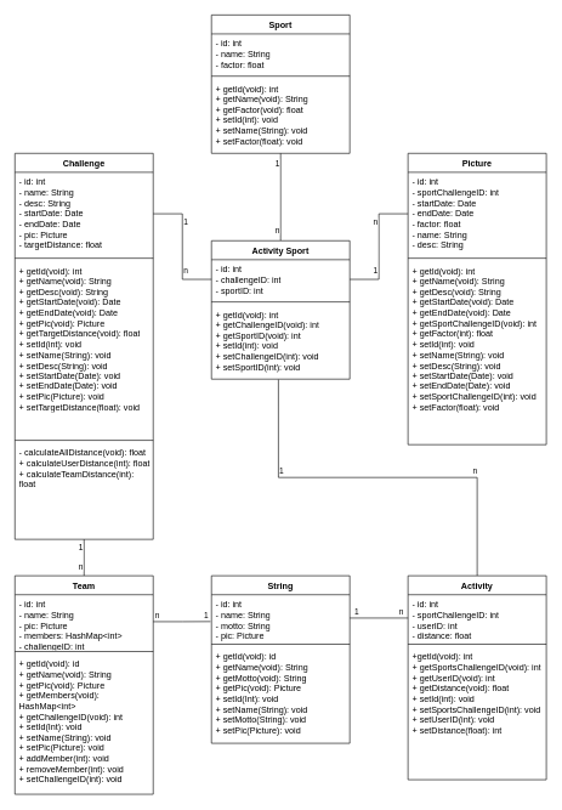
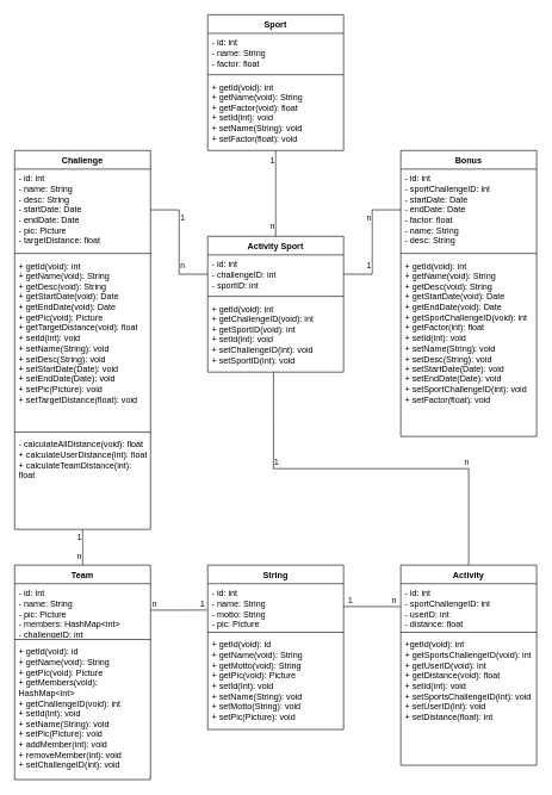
- <mxCell id="11" value="Picture" style="swimlane;fontStyle=1;align=center;verticalAlign=top;childLayout=stackLayout;horizontal=1;startSize=26;horizontalStack=0;resizeParent=1;resizeParentMax=0;resizeLast=0;collapsible=1;marginBottom=0;whiteSpace=wrap;html=1;" vertex="1" parent="1"><mxGeometry x="560" y="210" width="190" height="400" as="geometry" /></mxCell>
+ <mxCell id="11" value="Bonus" style="swimlane;fontStyle=1;align=center;verticalAlign=top;childLayout=stackLayout;horizontal=1;startSize=26;horizontalStack=0;resizeParent=1;resizeParentMax=0;resizeLast=0;collapsible=1;marginBottom=0;whiteSpace=wrap;html=1;" vertex="1" parent="1"><mxGeometry x="560" y="210" width="190" height="400" as="geometry" /></mxCell>
